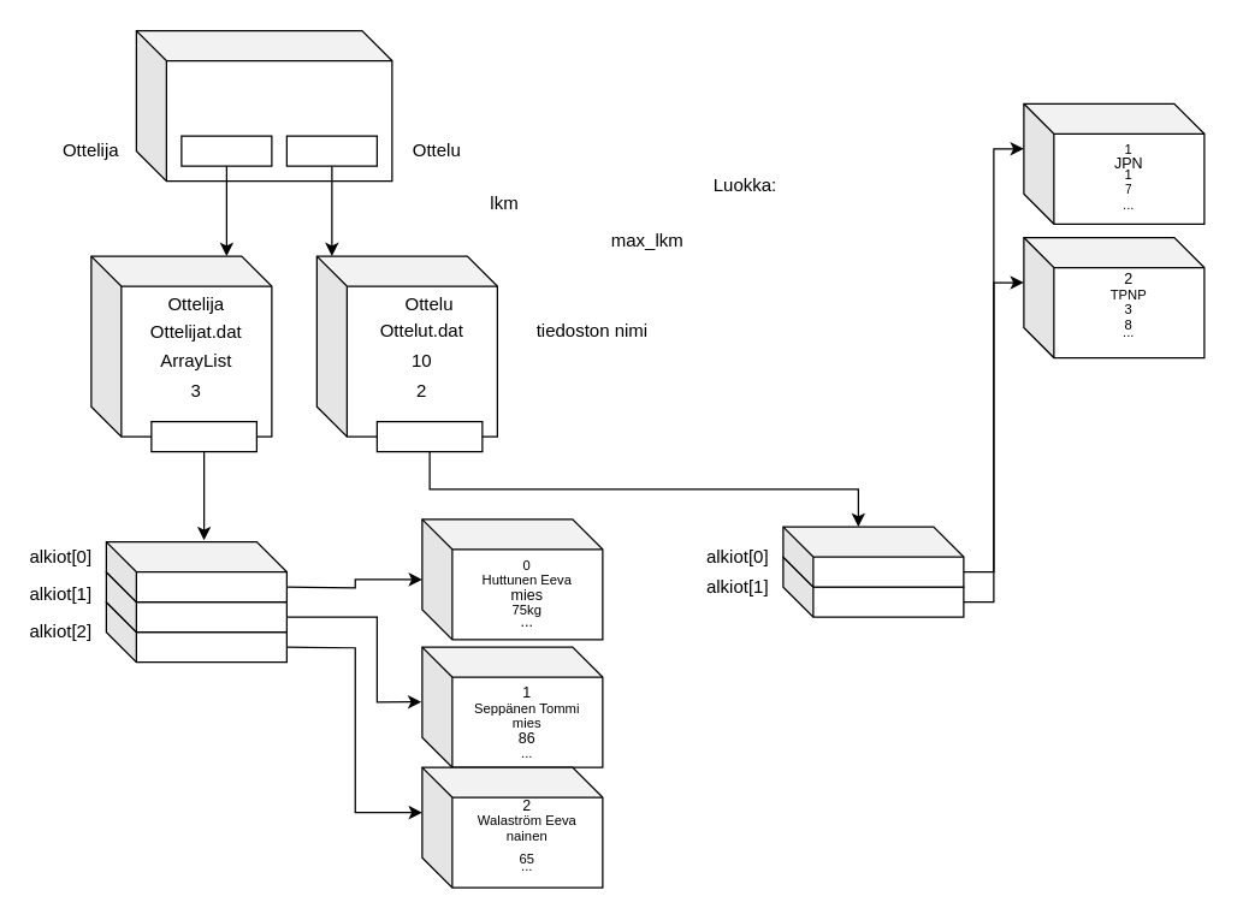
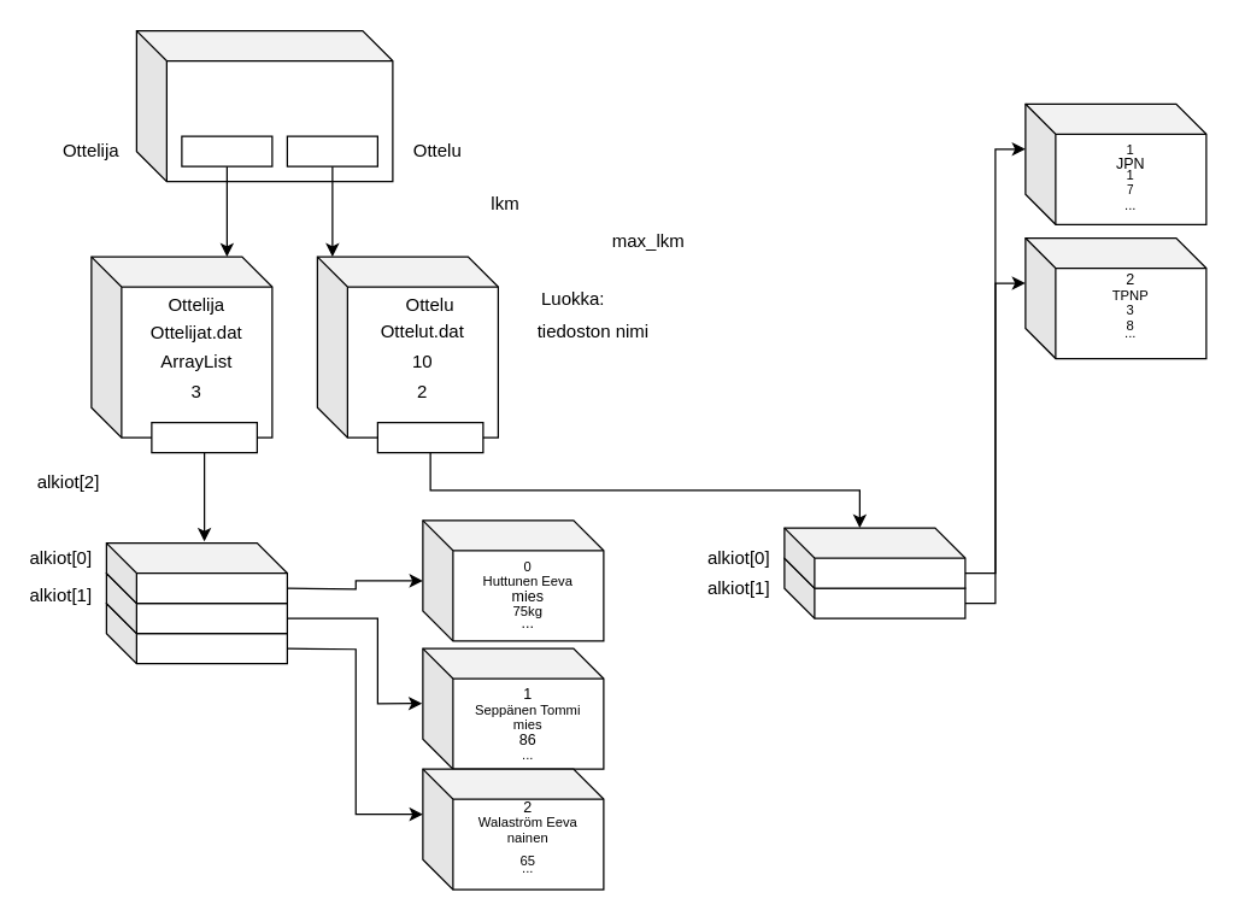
- <mxCell id="25" value="Luokka:" style="text;html=1;strokeColor=none;fillColor=none;align=center;verticalAlign=middle;whiteSpace=wrap;rounded=0;" parent="1" vertex="1"><mxGeometry x="465" y="112.5" width="60" height="20" as="geometry" /></mxCell>
+ <mxCell id="25" value="Luokka:" style="text;html=1;strokeColor=none;fillColor=none;align=center;verticalAlign=middle;whiteSpace=wrap;rounded=0;" parent="1" vertex="1"><mxGeometry x="350" y="187.5" width="60" height="20" as="geometry" /></mxCell>
- <mxCell id="74" value="alkiot[2]" style="text;html=1;strokeColor=none;fillColor=none;align=center;verticalAlign=middle;whiteSpace=wrap;rounded=0;" vertex="1" parent="1"><mxGeometry y="410" width="40" height="20" as="geometry" x="20" /></mxCell>
+ <mxCell id="74" value="alkiot[2]" style="text;html=1;strokeColor=none;fillColor=none;align=center;verticalAlign=middle;whiteSpace=wrap;rounded=0;" vertex="1" parent="1"><mxGeometry x="25" y="310" width="40" height="20" as="geometry" /></mxCell>
